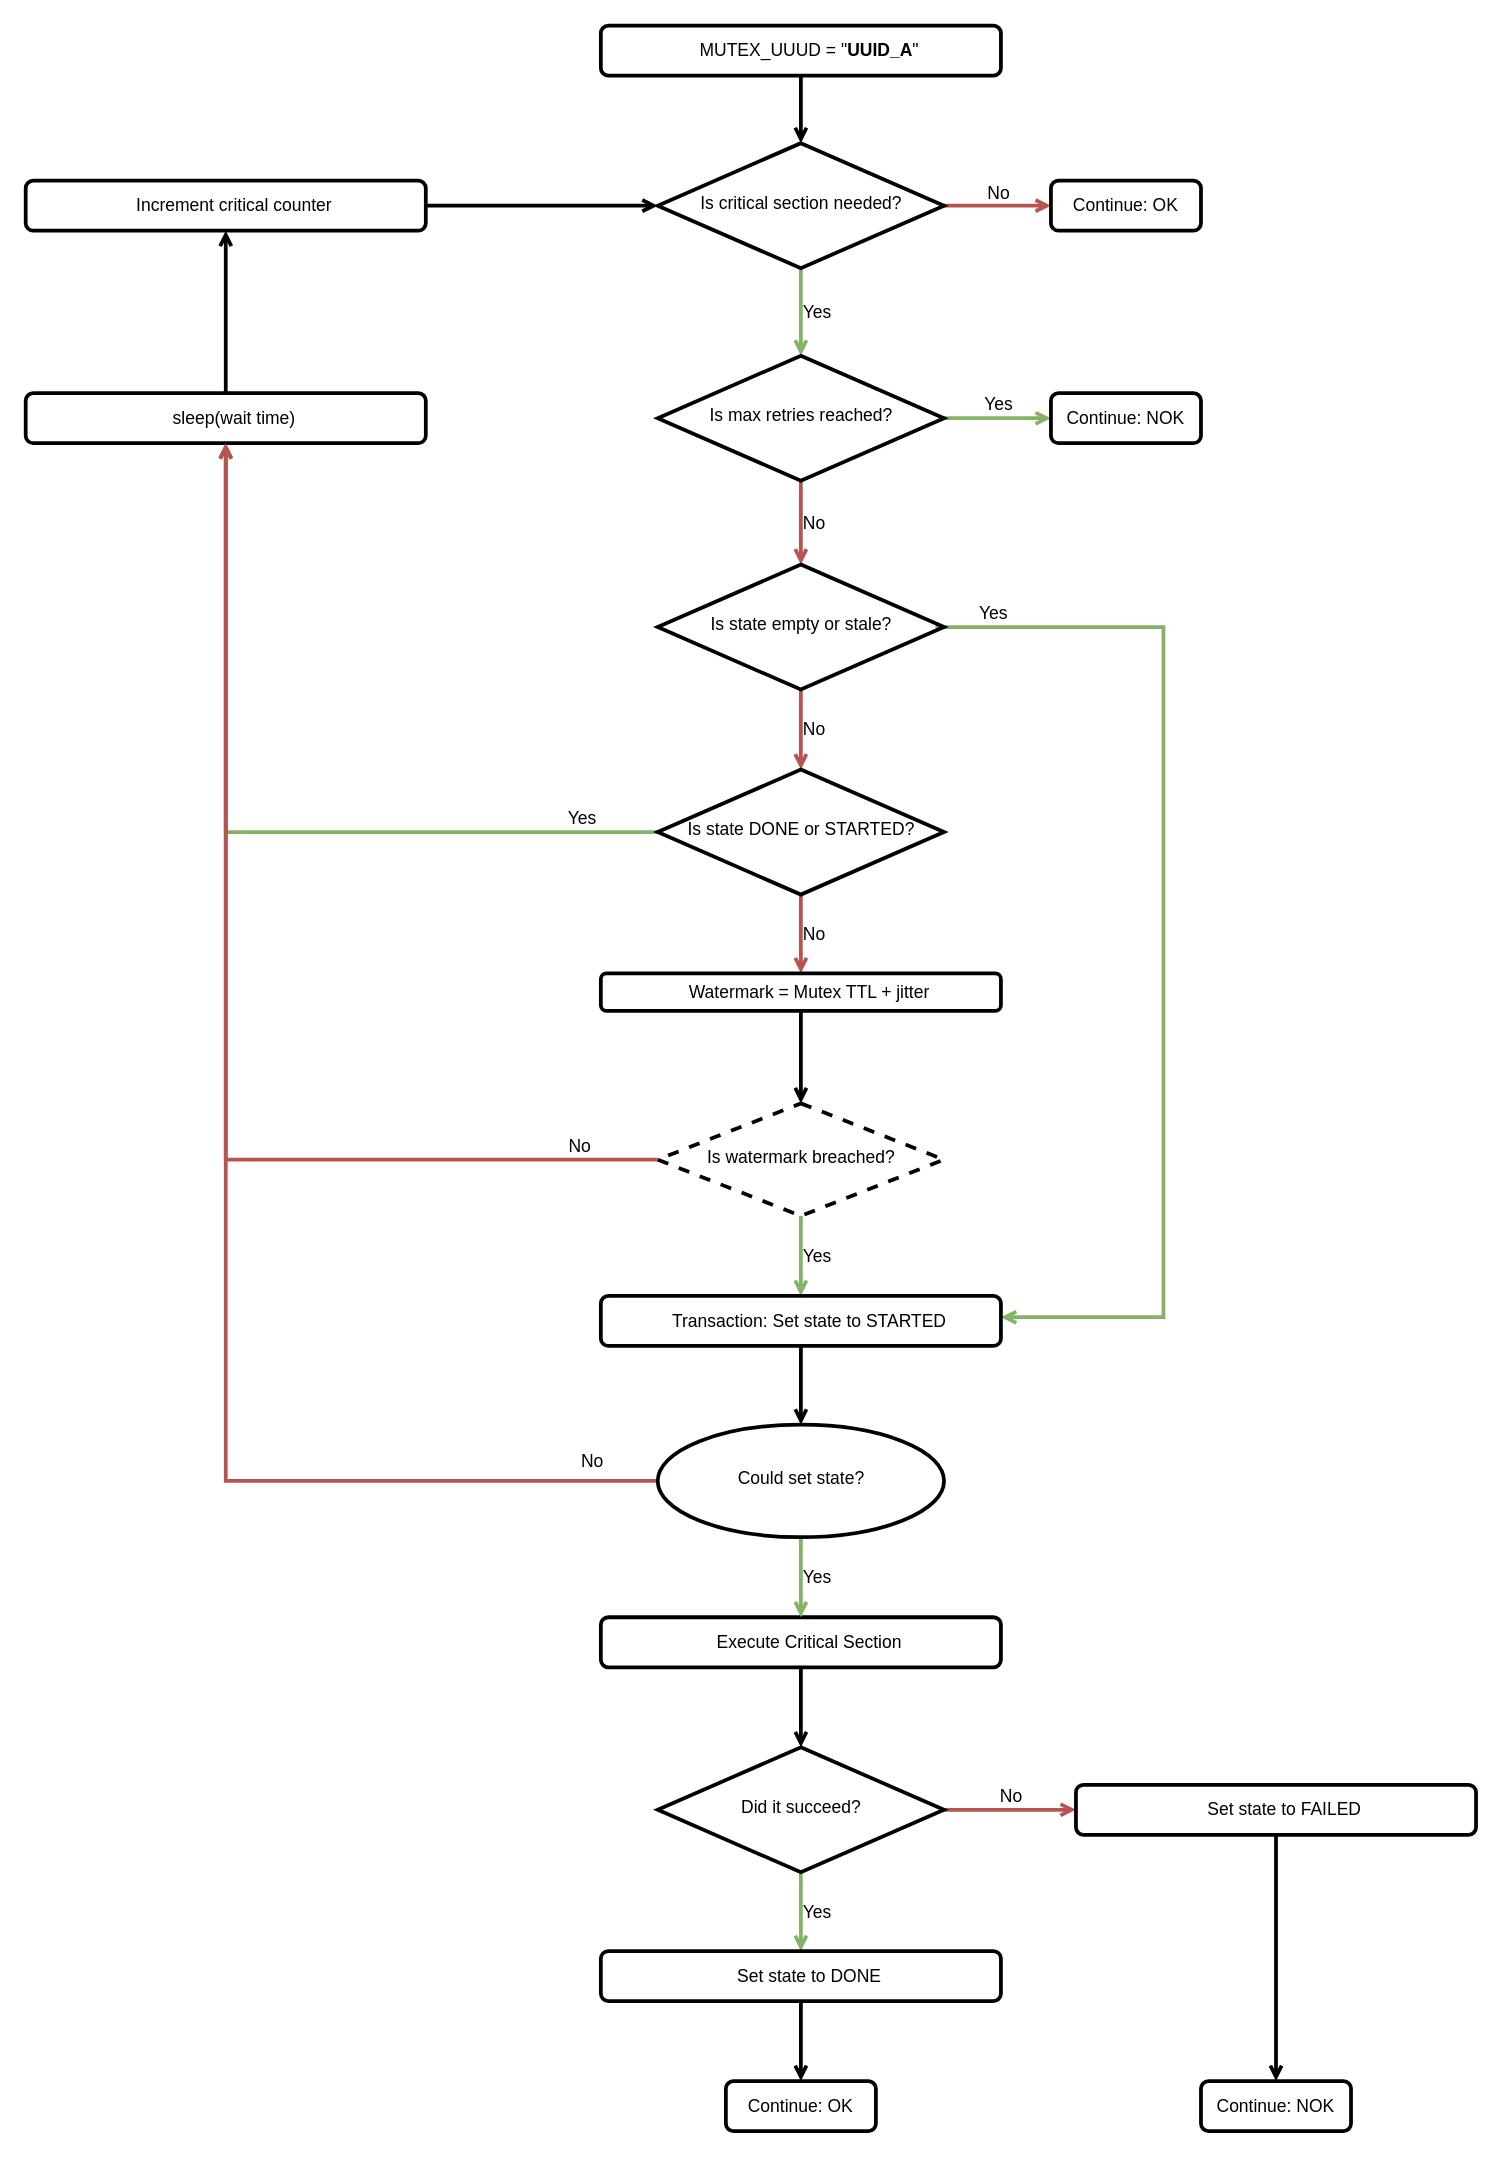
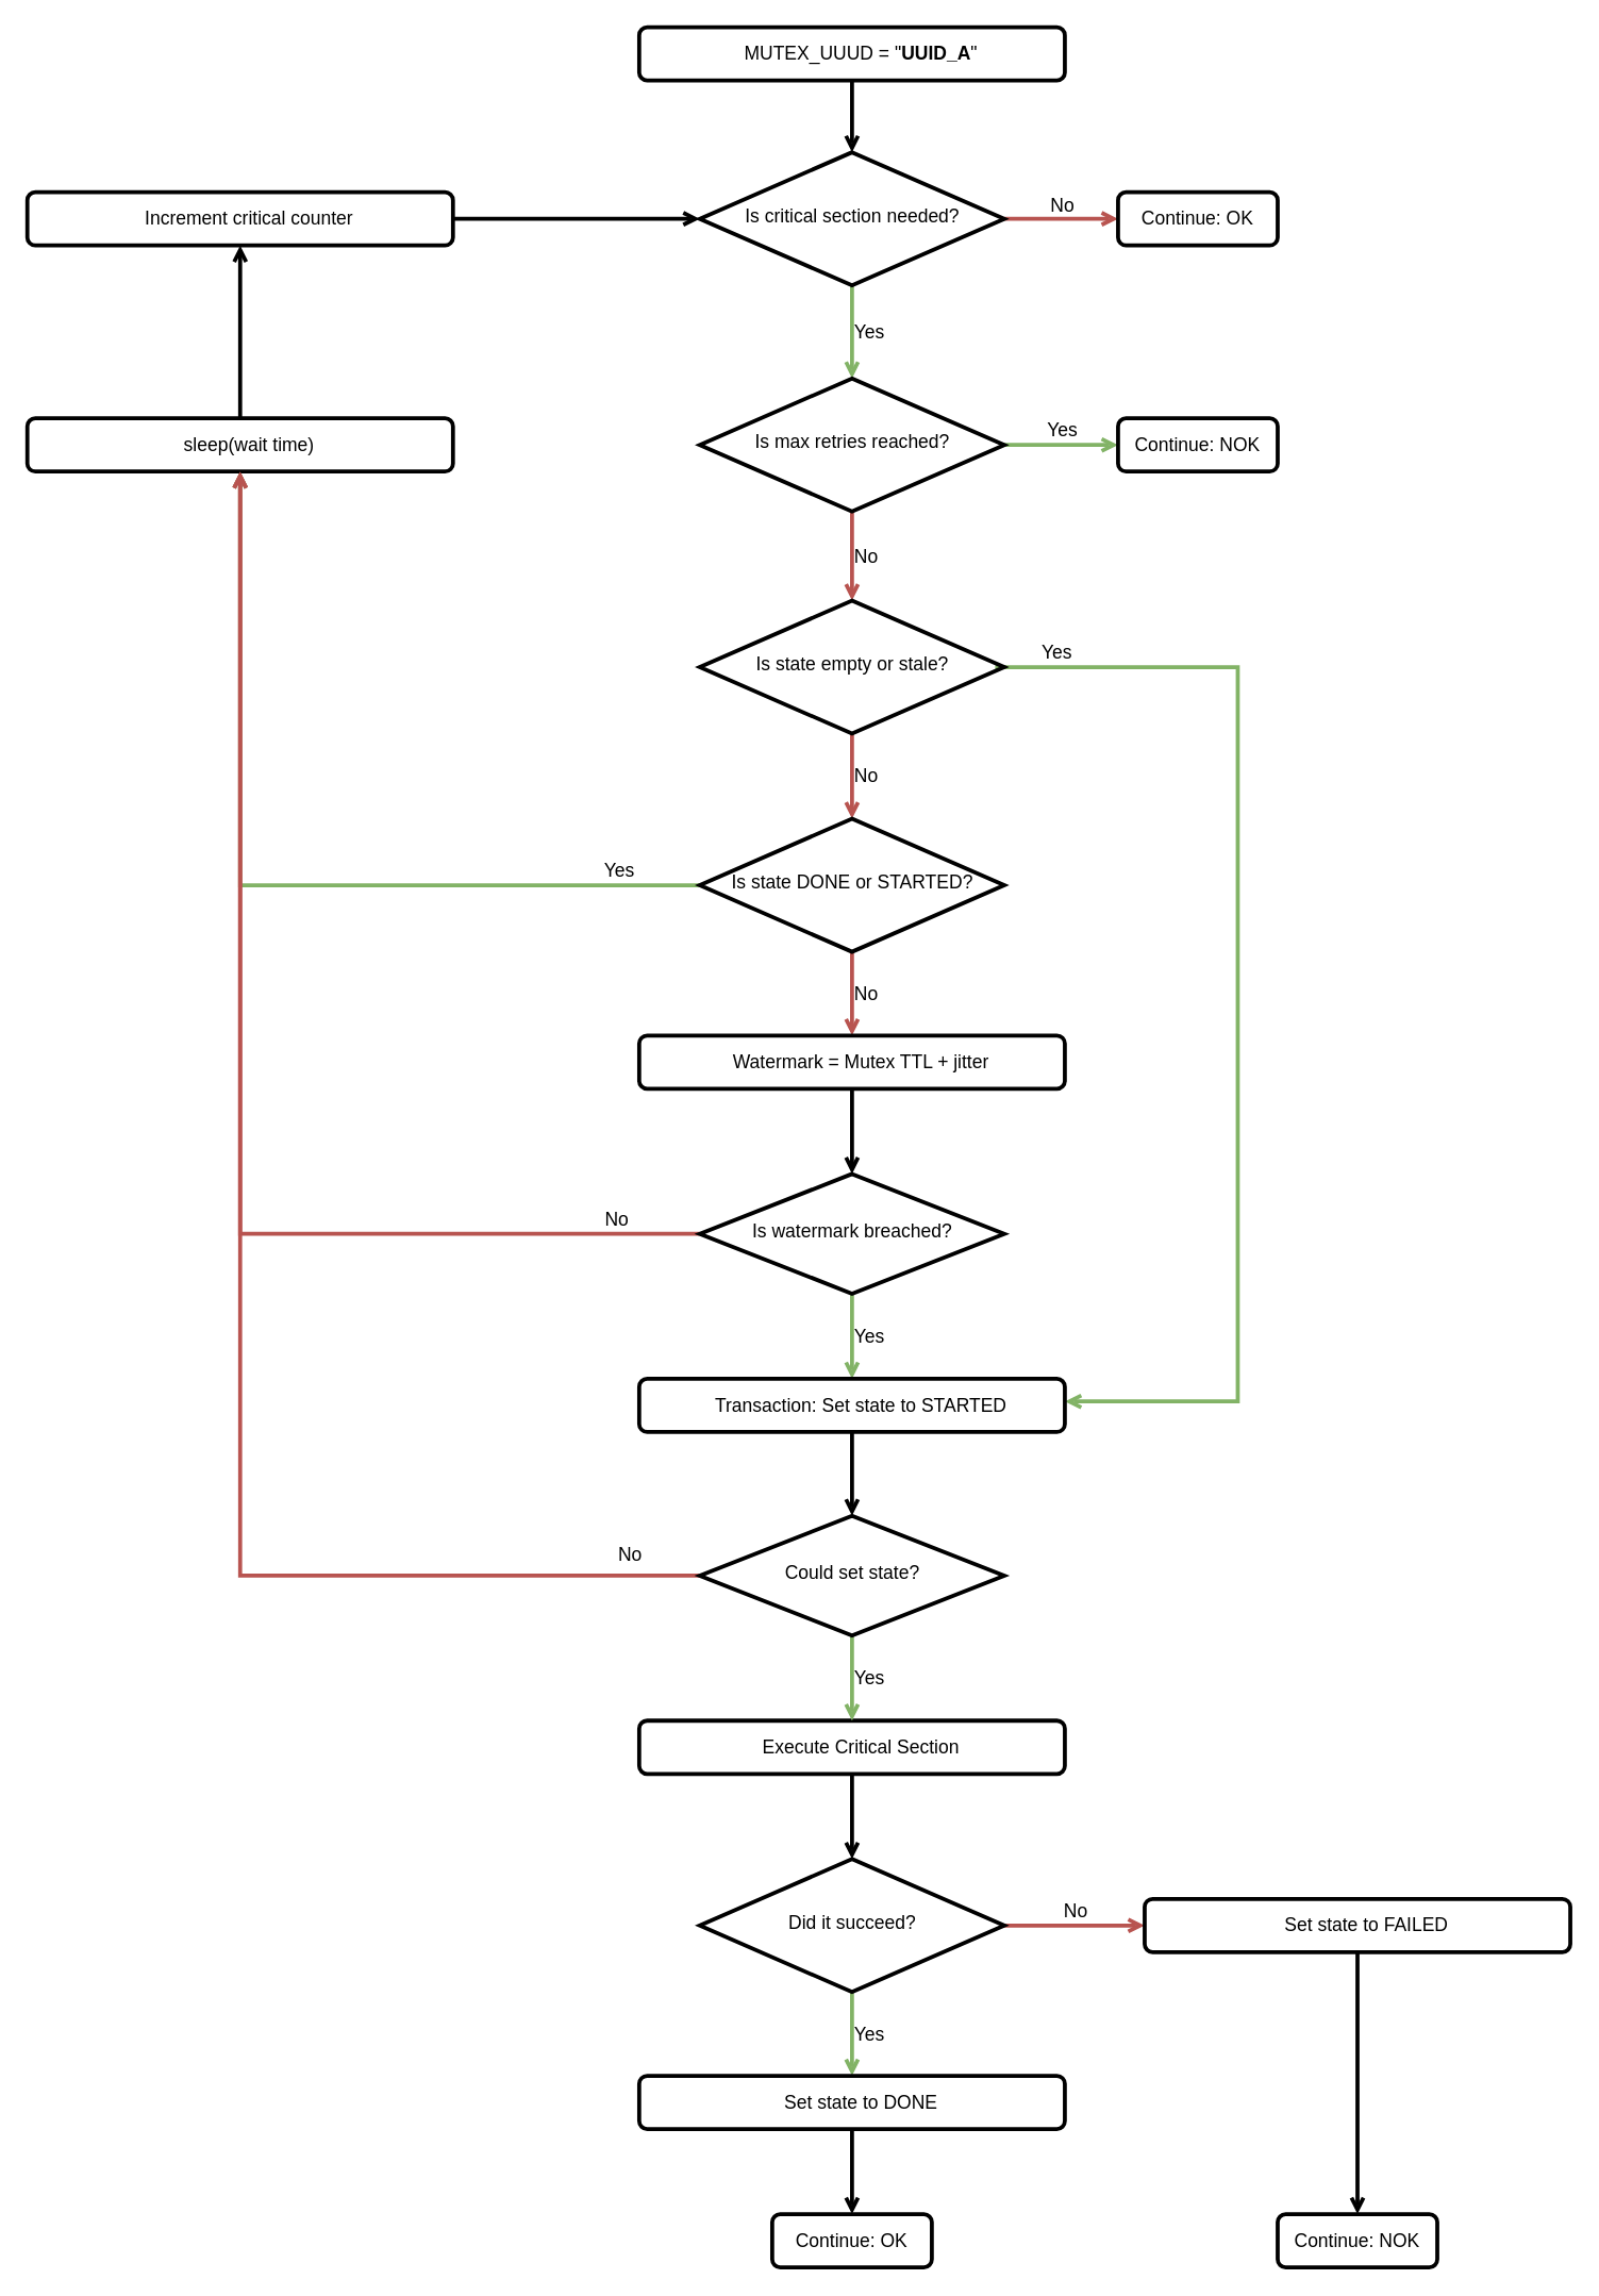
- <mxCell id="22" value="Watermark = Mutex TTL + jitter" style="rounded=1;whiteSpace=wrap;html=1;fontSize=14;glass=0;strokeWidth=3;shadow=0;fillOpacity=0;fontFamily=Helvetica;align=center;spacingLeft=14;" parent="1" vertex="1"><mxGeometry x="480" y="778" width="320" height="30" as="geometry" /></mxCell>
+ <mxCell id="22" value="Watermark = Mutex TTL + jitter" style="rounded=1;whiteSpace=wrap;html=1;fontSize=14;glass=0;strokeWidth=3;shadow=0;fillOpacity=0;fontFamily=Helvetica;align=center;spacingLeft=14;" parent="1" vertex="1"><mxGeometry x="480" y="778" width="320" height="40" as="geometry" /></mxCell>
- <mxCell id="20" value="Is watermark breached?" style="rhombus;whiteSpace=wrap;html=1;shadow=0;fontFamily=Helvetica;fontSize=14;align=center;strokeWidth=3;spacing=6;spacingTop=-4;fillOpacity=0;dashed=1;" parent="1" vertex="1"><mxGeometry x="525.5" y="882" width="229" height="90" as="geometry" /></mxCell>
+ <mxCell id="20" value="Is watermark breached?" style="rhombus;whiteSpace=wrap;html=1;shadow=0;fontFamily=Helvetica;fontSize=14;align=center;strokeWidth=3;spacing=6;spacingTop=-4;fillOpacity=0;" parent="1" vertex="1"><mxGeometry x="525.5" y="882" width="229" height="90" as="geometry" /></mxCell>
- <mxCell id="42" value="Could set state?" style="ellipse;whiteSpace=wrap;html=1;shadow=0;fontFamily=Helvetica;fontSize=14;align=center;strokeWidth=3;spacing=6;spacingTop=-4;fillOpacity=0;" parent="1" vertex="1"><mxGeometry x="525.5" y="1139" width="229" height="90" as="geometry" /></mxCell>
+ <mxCell id="42" value="Could set state?" style="rhombus;whiteSpace=wrap;html=1;shadow=0;fontFamily=Helvetica;fontSize=14;align=center;strokeWidth=3;spacing=6;spacingTop=-4;fillOpacity=0;" parent="1" vertex="1"><mxGeometry x="525.5" y="1139" width="229" height="90" as="geometry" /></mxCell>
